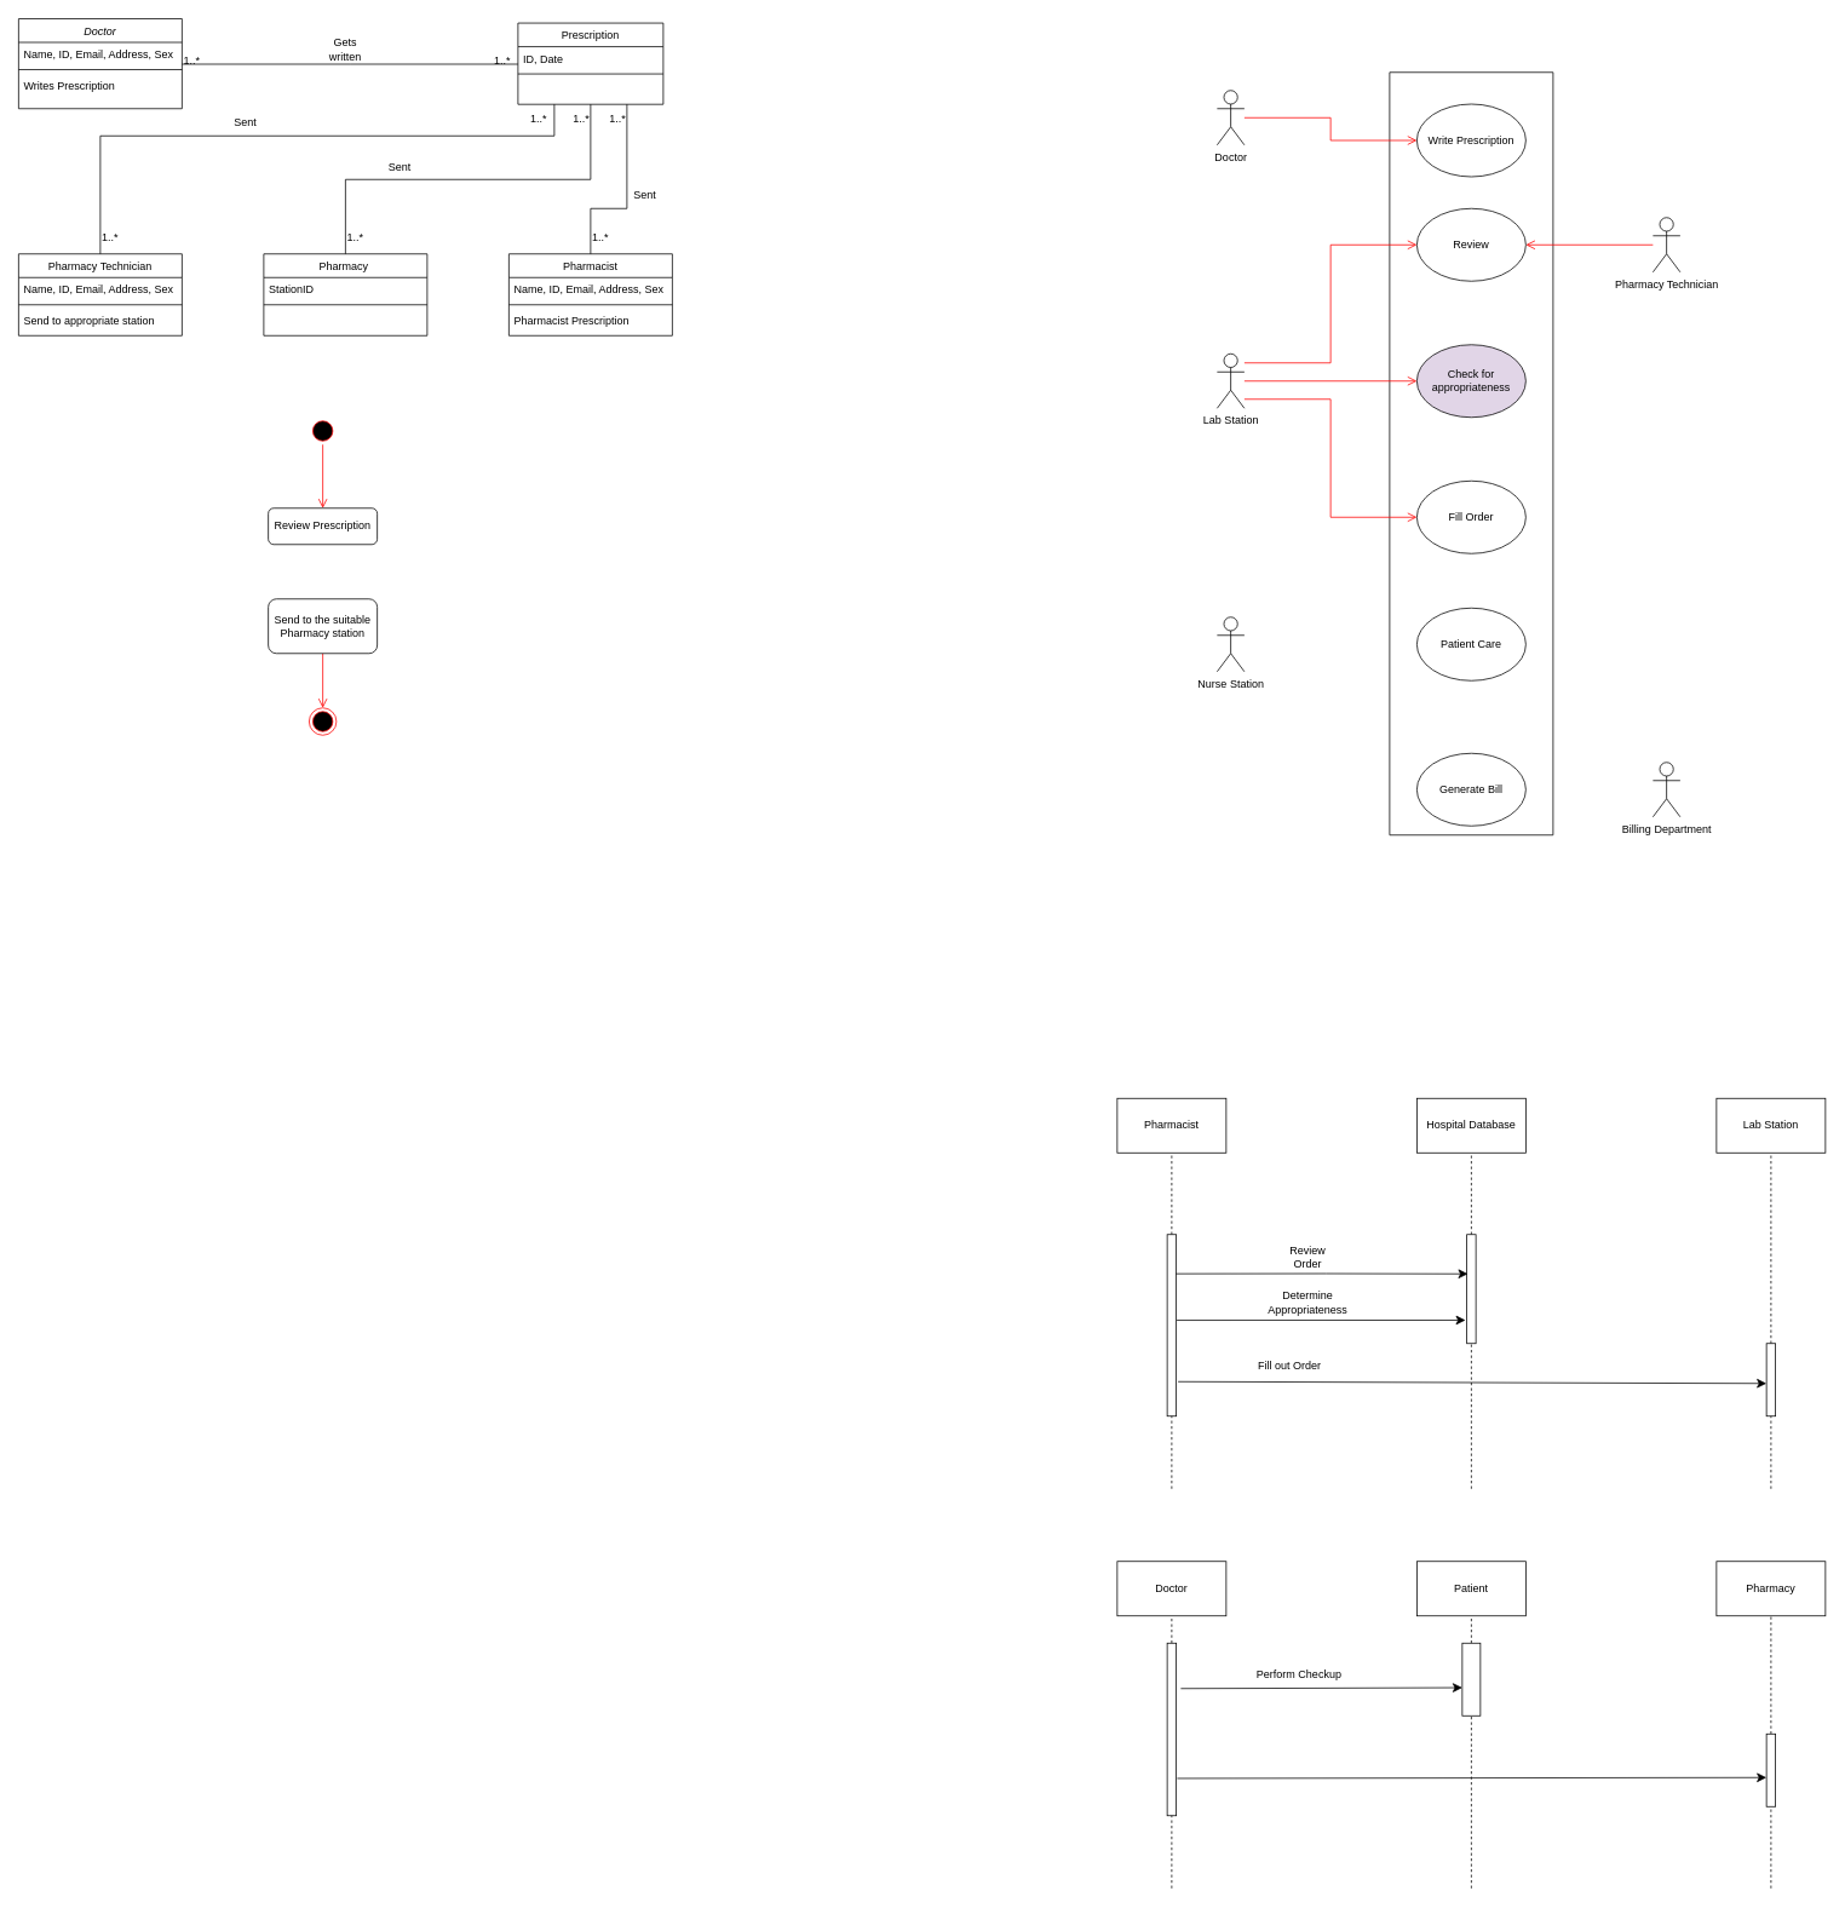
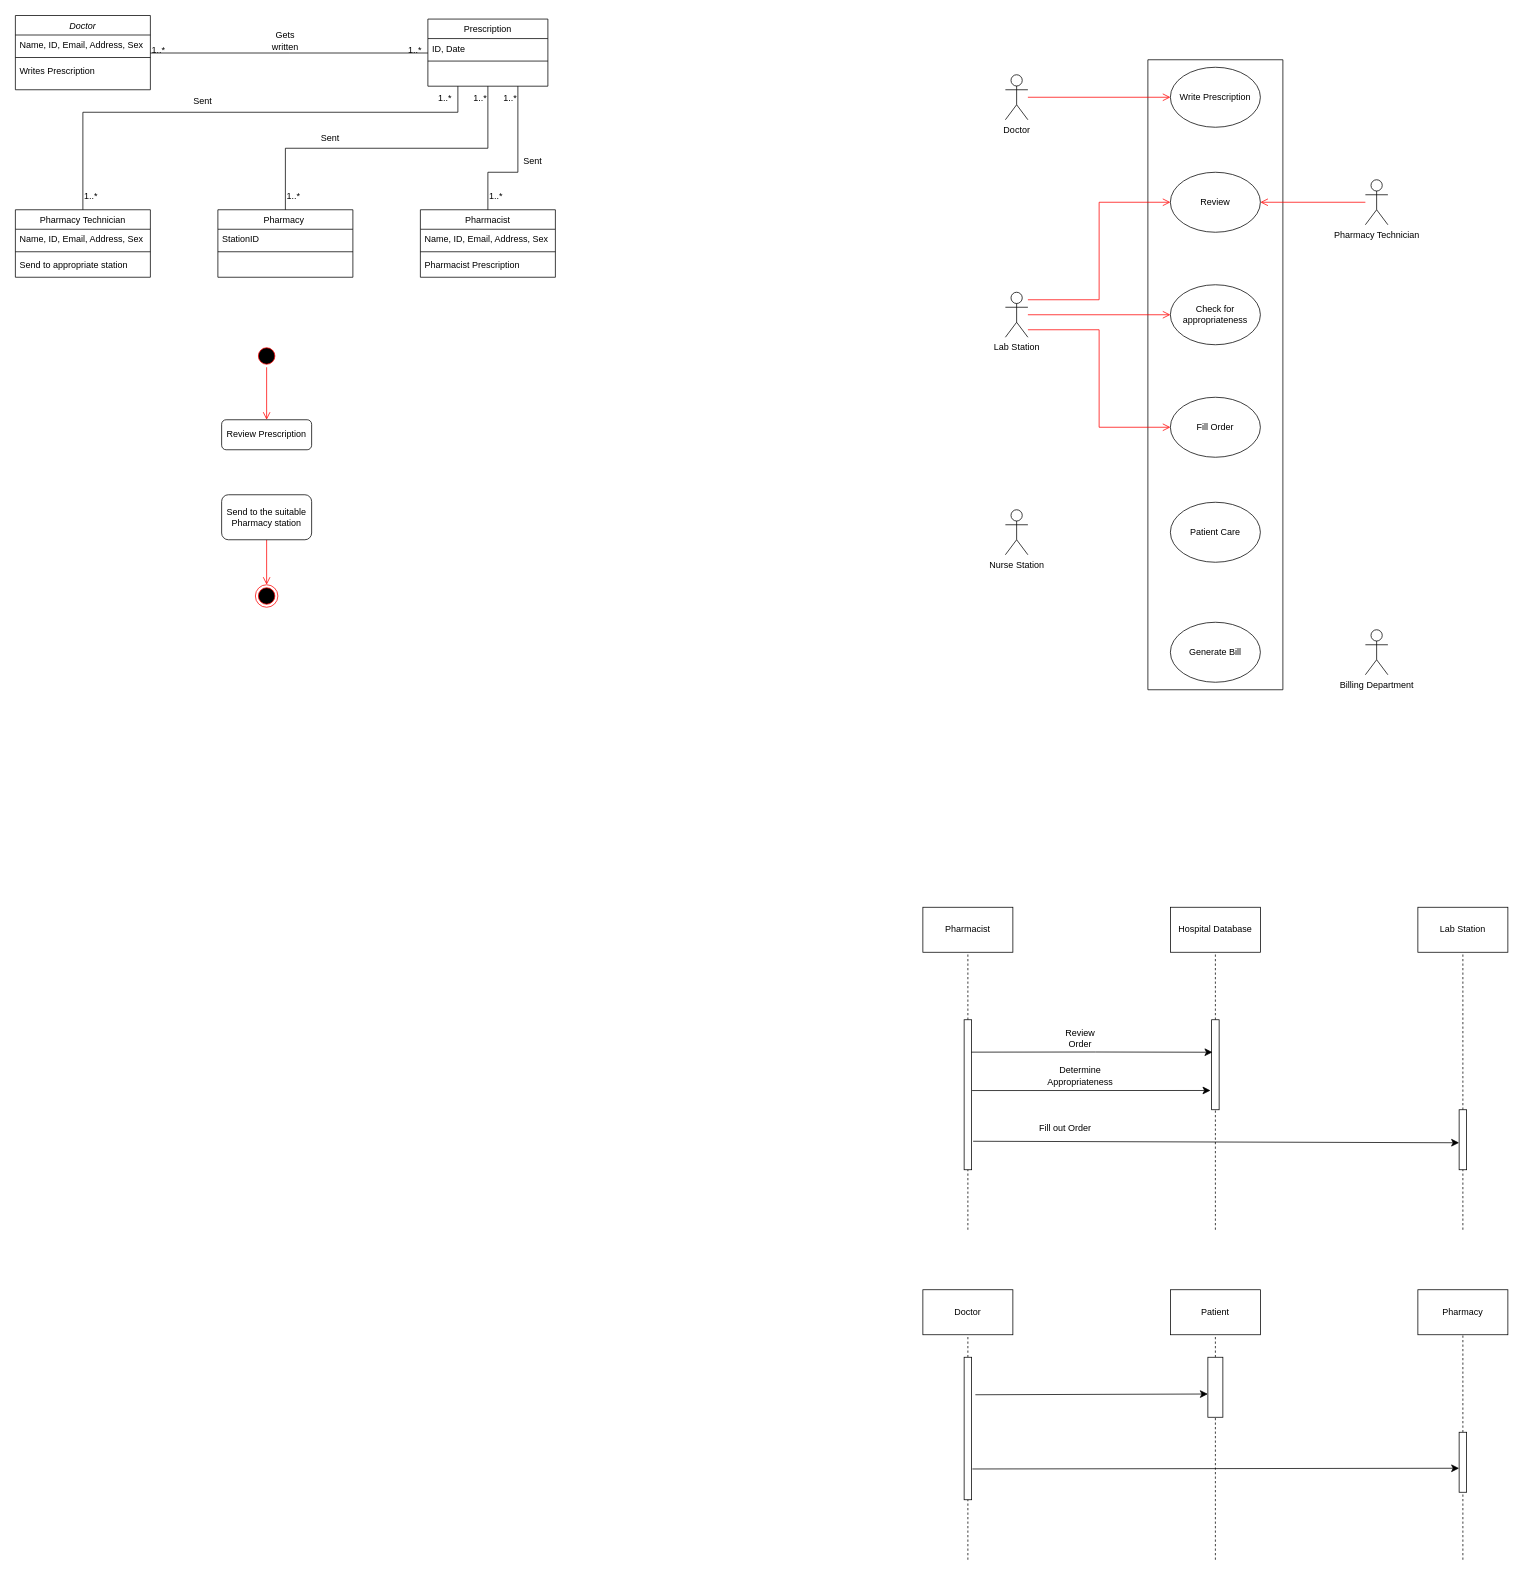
- <mxCell id="42" value="Write Prescription" style="ellipse;whiteSpace=wrap;html=1;" vertex="1" parent="1"><mxGeometry x="1560" y="114" width="120" height="80" as="geometry" /></mxCell>
+ <mxCell id="42" value="Write Prescription" style="ellipse;whiteSpace=wrap;html=1;" vertex="1" parent="1"><mxGeometry x="1560" y="89" width="120" height="80" as="geometry" /></mxCell>
- <mxCell id="44" value="Check for appropriateness" style="ellipse;whiteSpace=wrap;html=1;fillColor=#e1d5e7;" vertex="1" parent="1"><mxGeometry x="1560" y="379" width="120" height="80" as="geometry" /></mxCell>
+ <mxCell id="44" value="Check for appropriateness" style="ellipse;whiteSpace=wrap;html=1;" vertex="1" parent="1"><mxGeometry x="1560" y="379" width="120" height="80" as="geometry" /></mxCell>
- <mxCell id="88" value="Perform Checkup" style="text;html=1;align=center;verticalAlign=middle;resizable=0;points=[];autosize=1;strokeColor=none;fillColor=none;" vertex="1" parent="1"><mxGeometry x="1370" y="1829" width="120" height="30" as="geometry" /></mxCell>
